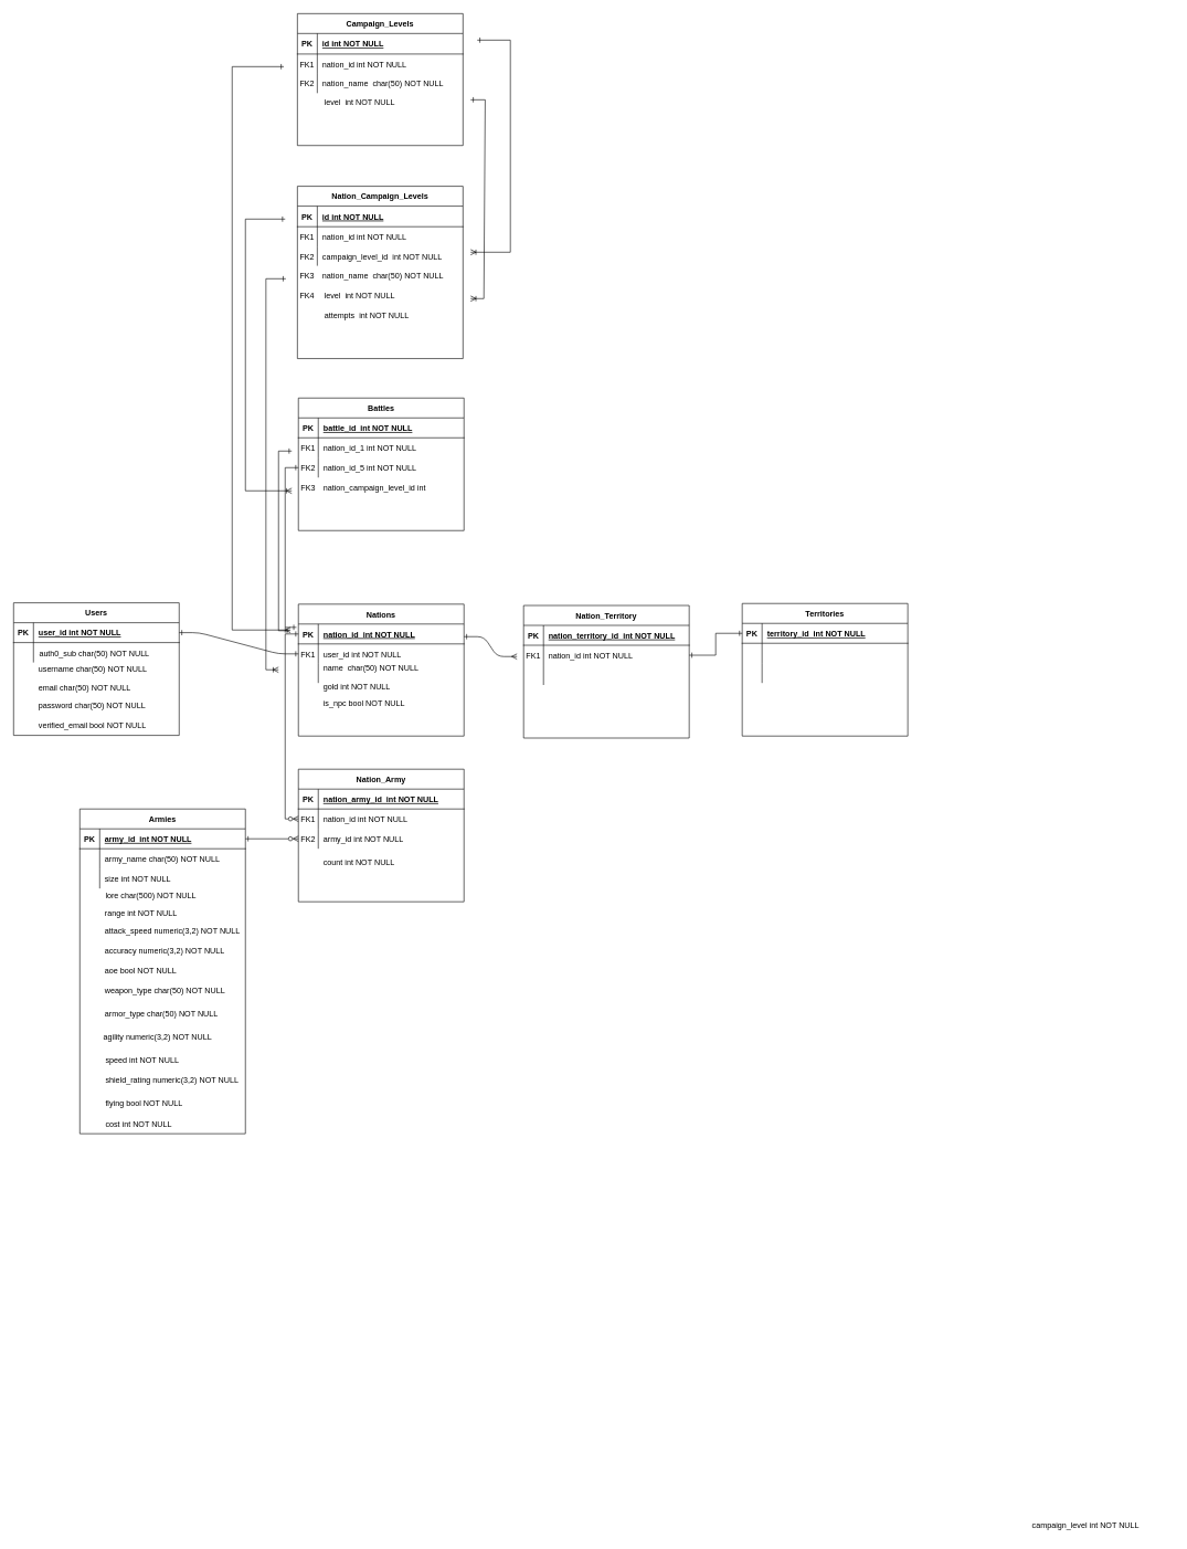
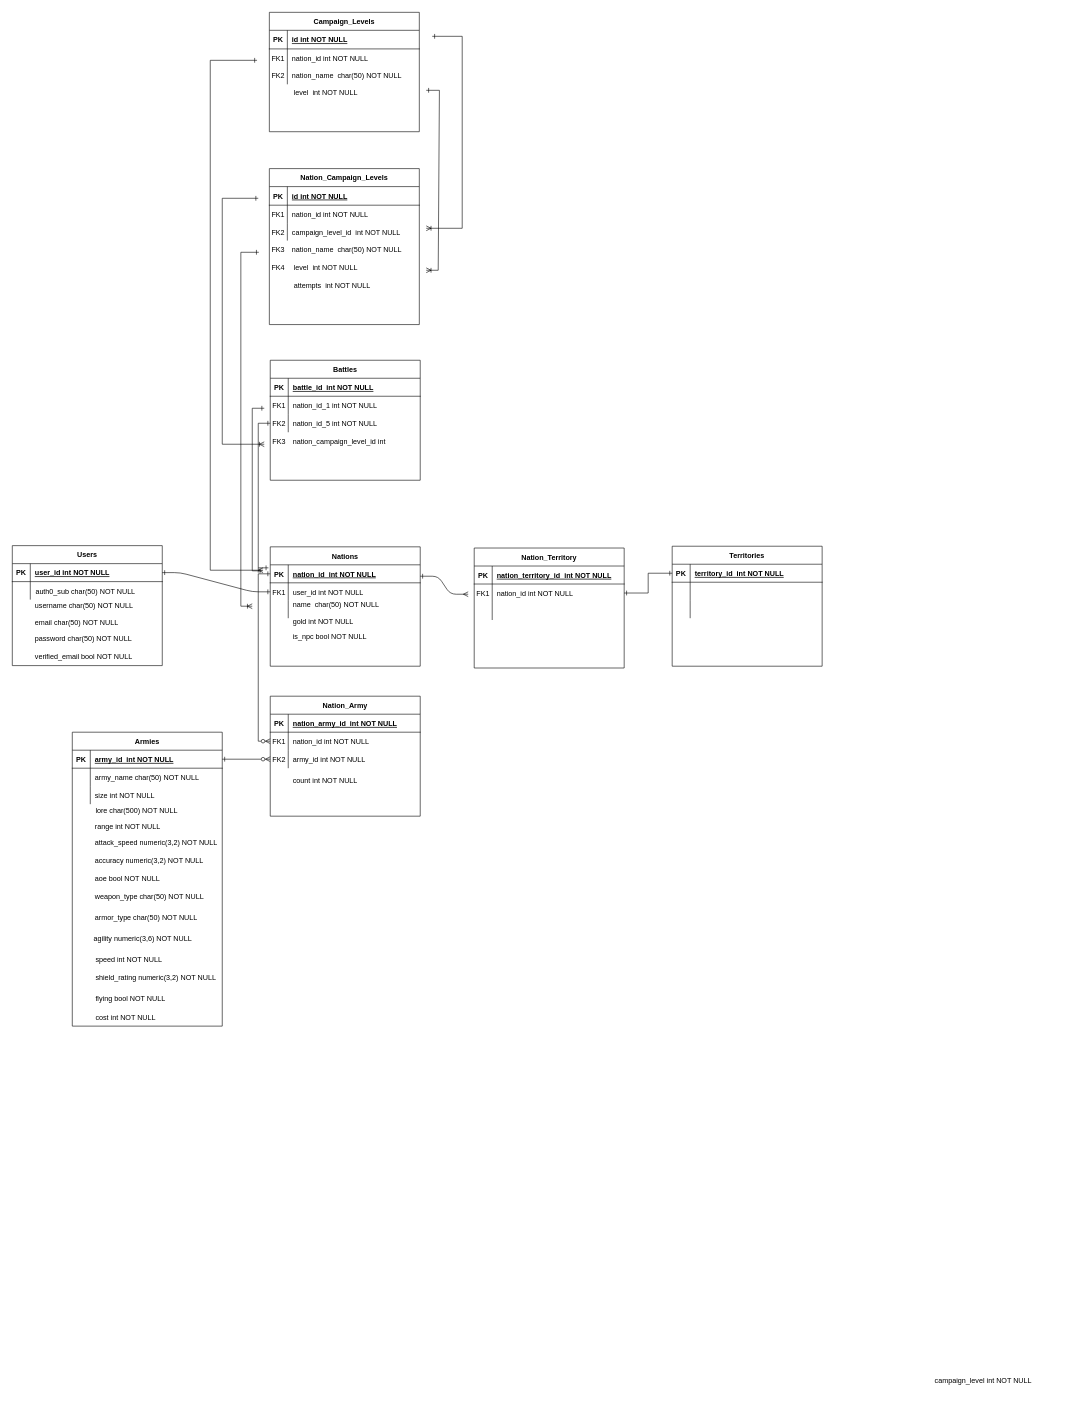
- <mxCell id="90" value="agility numeric(3,2) NOT NULL" style="shape=partialRectangle;overflow=hidden;connectable=0;fillColor=none;top=0;left=0;bottom=0;right=0;align=left;spacingLeft=6;" parent="1" vertex="1"><mxGeometry x="148" y="1549" width="220" height="30" as="geometry"><mxRectangle width="220" height="30" as="alternateBounds" /></mxGeometry></mxCell>
+ <mxCell id="90" value="agility numeric(3,6) NOT NULL" style="shape=partialRectangle;overflow=hidden;connectable=0;fillColor=none;top=0;left=0;bottom=0;right=0;align=left;spacingLeft=6;" parent="1" vertex="1"><mxGeometry x="148" y="1549" width="220" height="30" as="geometry"><mxRectangle width="220" height="30" as="alternateBounds" /></mxGeometry></mxCell>
